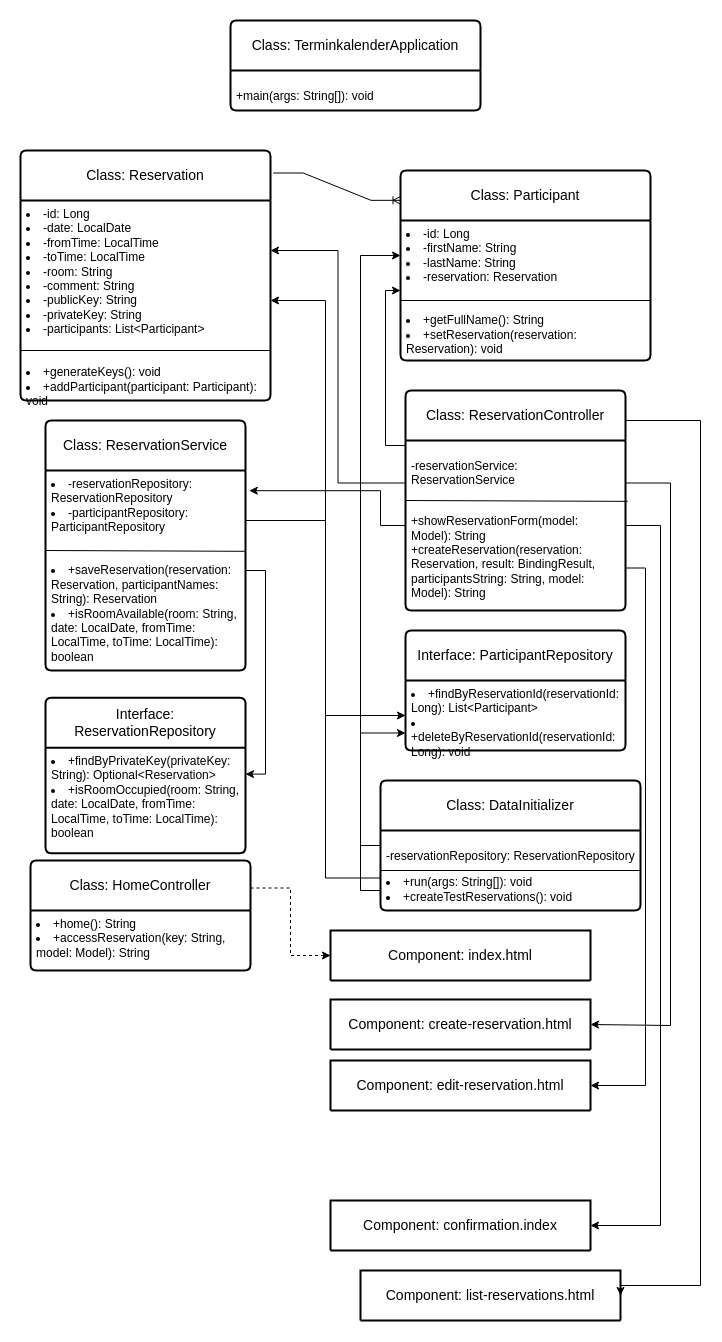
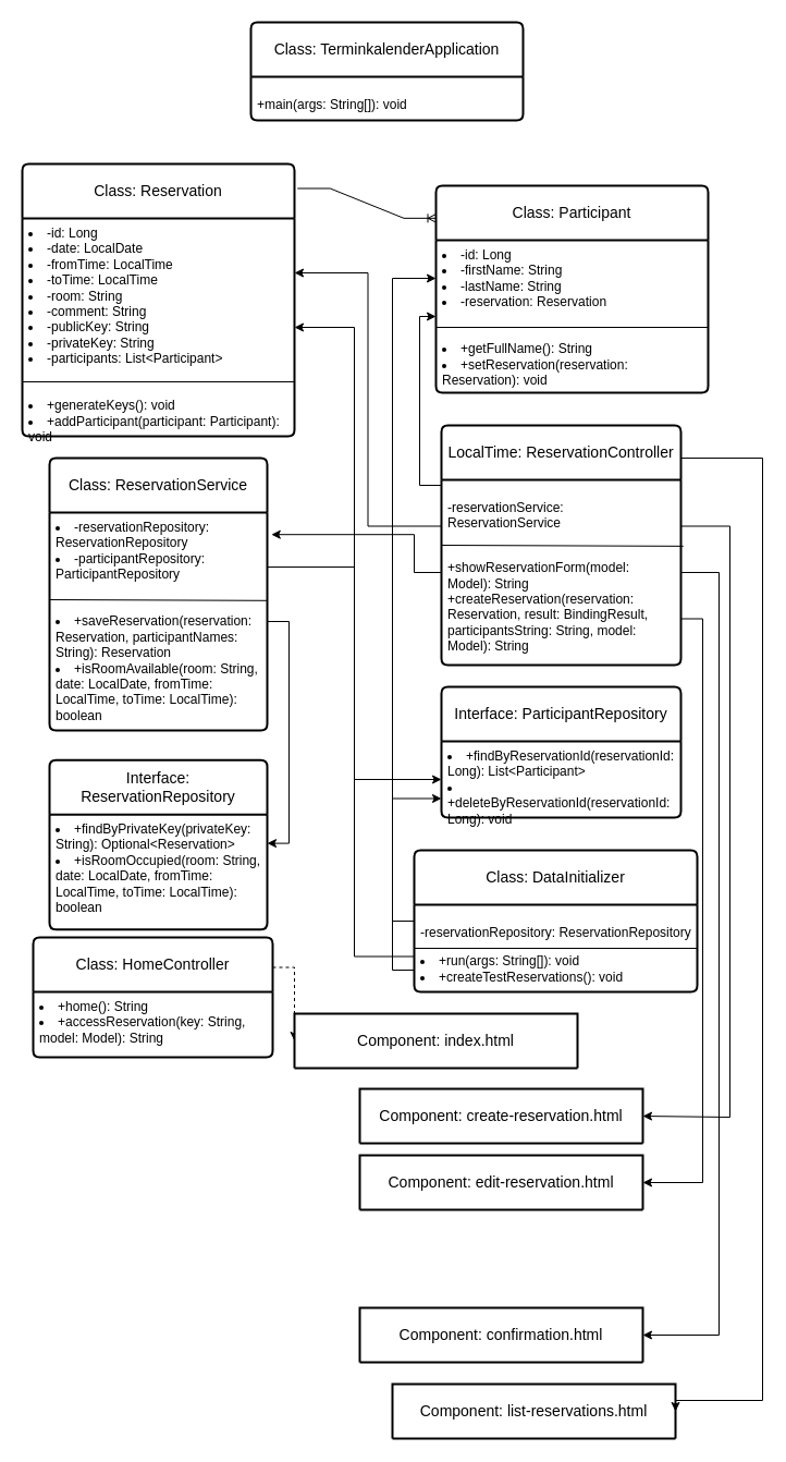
- <mxCell id="14" value="&lt;p style=&quot;white-space: pre-wrap;&quot; dir=&quot;auto&quot;&gt;Class: ReservationController&lt;/p&gt;" style="swimlane;childLayout=stackLayout;horizontal=1;startSize=50;horizontalStack=0;rounded=1;fontSize=14;fontStyle=0;strokeWidth=2;resizeParent=0;resizeLast=1;shadow=0;dashed=0;align=center;arcSize=4;whiteSpace=wrap;html=1;" vertex="1" parent="1"><mxGeometry x="405" y="390" width="220" height="220" as="geometry" /></mxCell>
+ <mxCell id="14" value="&lt;p style=&quot;white-space: pre-wrap;&quot; dir=&quot;auto&quot;&gt;LocalTime: ReservationController&lt;/p&gt;" style="swimlane;childLayout=stackLayout;horizontal=1;startSize=50;horizontalStack=0;rounded=1;fontSize=14;fontStyle=0;strokeWidth=2;resizeParent=0;resizeLast=1;shadow=0;dashed=0;align=center;arcSize=4;whiteSpace=wrap;html=1;" vertex="1" parent="1"><mxGeometry x="405" y="390" width="220" height="220" as="geometry" /></mxCell>
- <mxCell id="29" value="&lt;p style=&quot;white-space: pre-wrap;&quot; dir=&quot;auto&quot;&gt;Component: index.html&lt;/p&gt;" style="swimlane;childLayout=stackLayout;horizontal=1;startSize=50;horizontalStack=0;rounded=1;fontSize=14;fontStyle=0;strokeWidth=2;resizeParent=0;resizeLast=1;shadow=0;dashed=0;align=center;arcSize=4;whiteSpace=wrap;html=1;" vertex="1" parent="1"><mxGeometry x="330" y="930" width="260" height="50" as="geometry" /></mxCell>
+ <mxCell id="29" value="&lt;p style=&quot;white-space: pre-wrap;&quot; dir=&quot;auto&quot;&gt;Component: index.html&lt;/p&gt;" style="swimlane;childLayout=stackLayout;horizontal=1;startSize=50;horizontalStack=0;rounded=1;fontSize=14;fontStyle=0;strokeWidth=2;resizeParent=0;resizeLast=1;shadow=0;dashed=0;align=center;arcSize=4;whiteSpace=wrap;html=1;" vertex="1" parent="1"><mxGeometry x="270" y="930" width="260" height="50" as="geometry" /></mxCell>
- <mxCell id="32" value="&lt;p style=&quot;white-space: pre-wrap;&quot; dir=&quot;auto&quot;&gt;Component: confirmation.index&lt;/p&gt;" style="swimlane;childLayout=stackLayout;horizontal=1;startSize=50;horizontalStack=0;rounded=1;fontSize=14;fontStyle=0;strokeWidth=2;resizeParent=0;resizeLast=1;shadow=0;dashed=0;align=center;arcSize=4;whiteSpace=wrap;html=1;" vertex="1" parent="1"><mxGeometry x="330" y="1200" width="260" height="50" as="geometry" /></mxCell>
+ <mxCell id="32" value="&lt;p style=&quot;white-space: pre-wrap;&quot; dir=&quot;auto&quot;&gt;Component: confirmation.html&lt;/p&gt;" style="swimlane;childLayout=stackLayout;horizontal=1;startSize=50;horizontalStack=0;rounded=1;fontSize=14;fontStyle=0;strokeWidth=2;resizeParent=0;resizeLast=1;shadow=0;dashed=0;align=center;arcSize=4;whiteSpace=wrap;html=1;" vertex="1" parent="1"><mxGeometry x="330" y="1200" width="260" height="50" as="geometry" /></mxCell>
